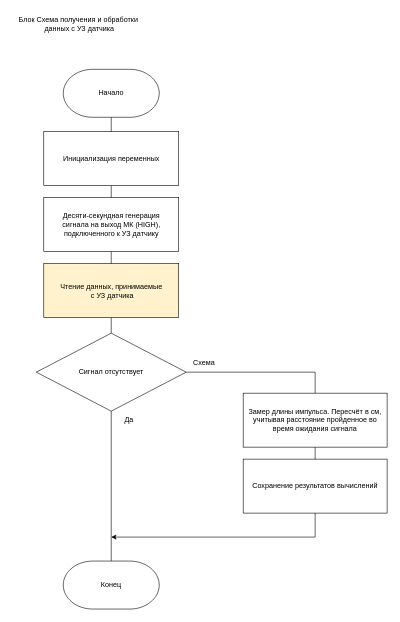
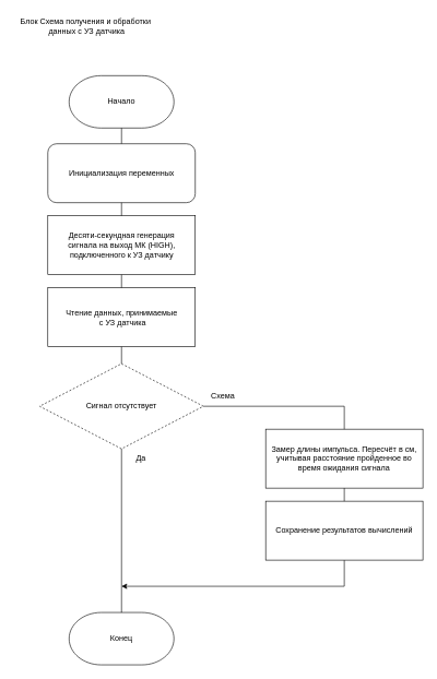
- <mxCell id="3" value="Инициализация переменных" style="rounded=0;whiteSpace=wrap;html=1;" vertex="1" parent="1"><mxGeometry x="72.5" y="219" width="225" height="90" as="geometry" /></mxCell>
+ <mxCell id="3" value="Инициализация переменных" style="whiteSpace=wrap;html=1;rounded=1;" vertex="1" parent="1"><mxGeometry x="72.5" y="219" width="225" height="90" as="geometry" /></mxCell>
- <mxCell id="6" value="Чтение данных, принимаемые&lt;br&gt;&amp;nbsp;с УЗ датчика" style="rounded=0;whiteSpace=wrap;html=1;fillColor=#fff2cc;" vertex="1" parent="1"><mxGeometry x="72.5" y="439" width="225" height="90" as="geometry" /></mxCell>
+ <mxCell id="6" value="Чтение данных, принимаемые&lt;br&gt;&amp;nbsp;с УЗ датчика" style="rounded=0;whiteSpace=wrap;html=1;" vertex="1" parent="1"><mxGeometry x="72.5" y="439" width="225" height="90" as="geometry" /></mxCell>
- <mxCell id="5" value="Сигнал отсутствует" style="rhombus;whiteSpace=wrap;html=1;" vertex="1" parent="1"><mxGeometry x="60" y="555" width="250" height="130" as="geometry" /></mxCell>
+ <mxCell id="5" value="Сигнал отсутствует" style="rhombus;whiteSpace=wrap;html=1;dashed=1;" vertex="1" parent="1"><mxGeometry x="60" y="555" width="250" height="130" as="geometry" /></mxCell>
